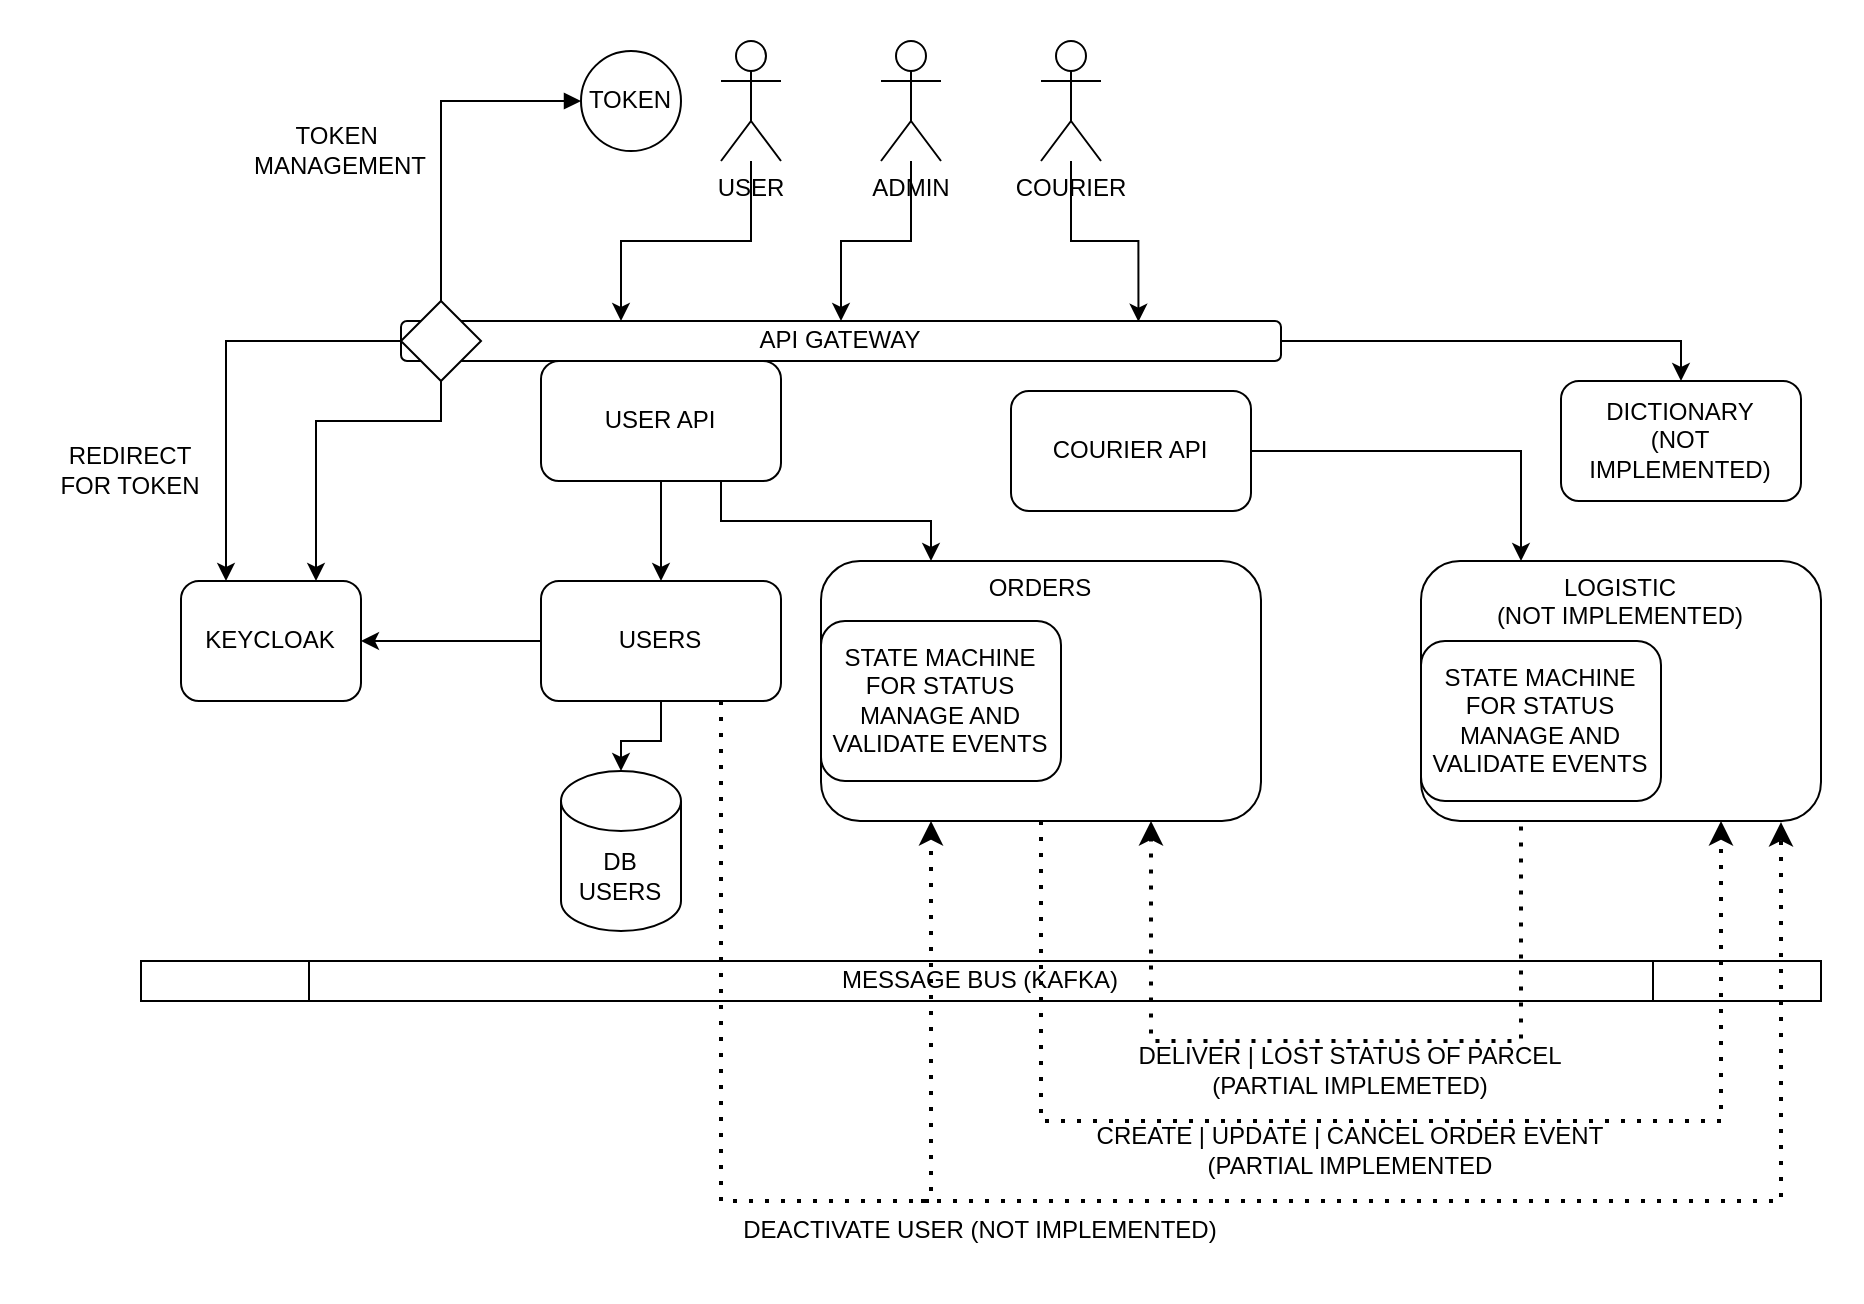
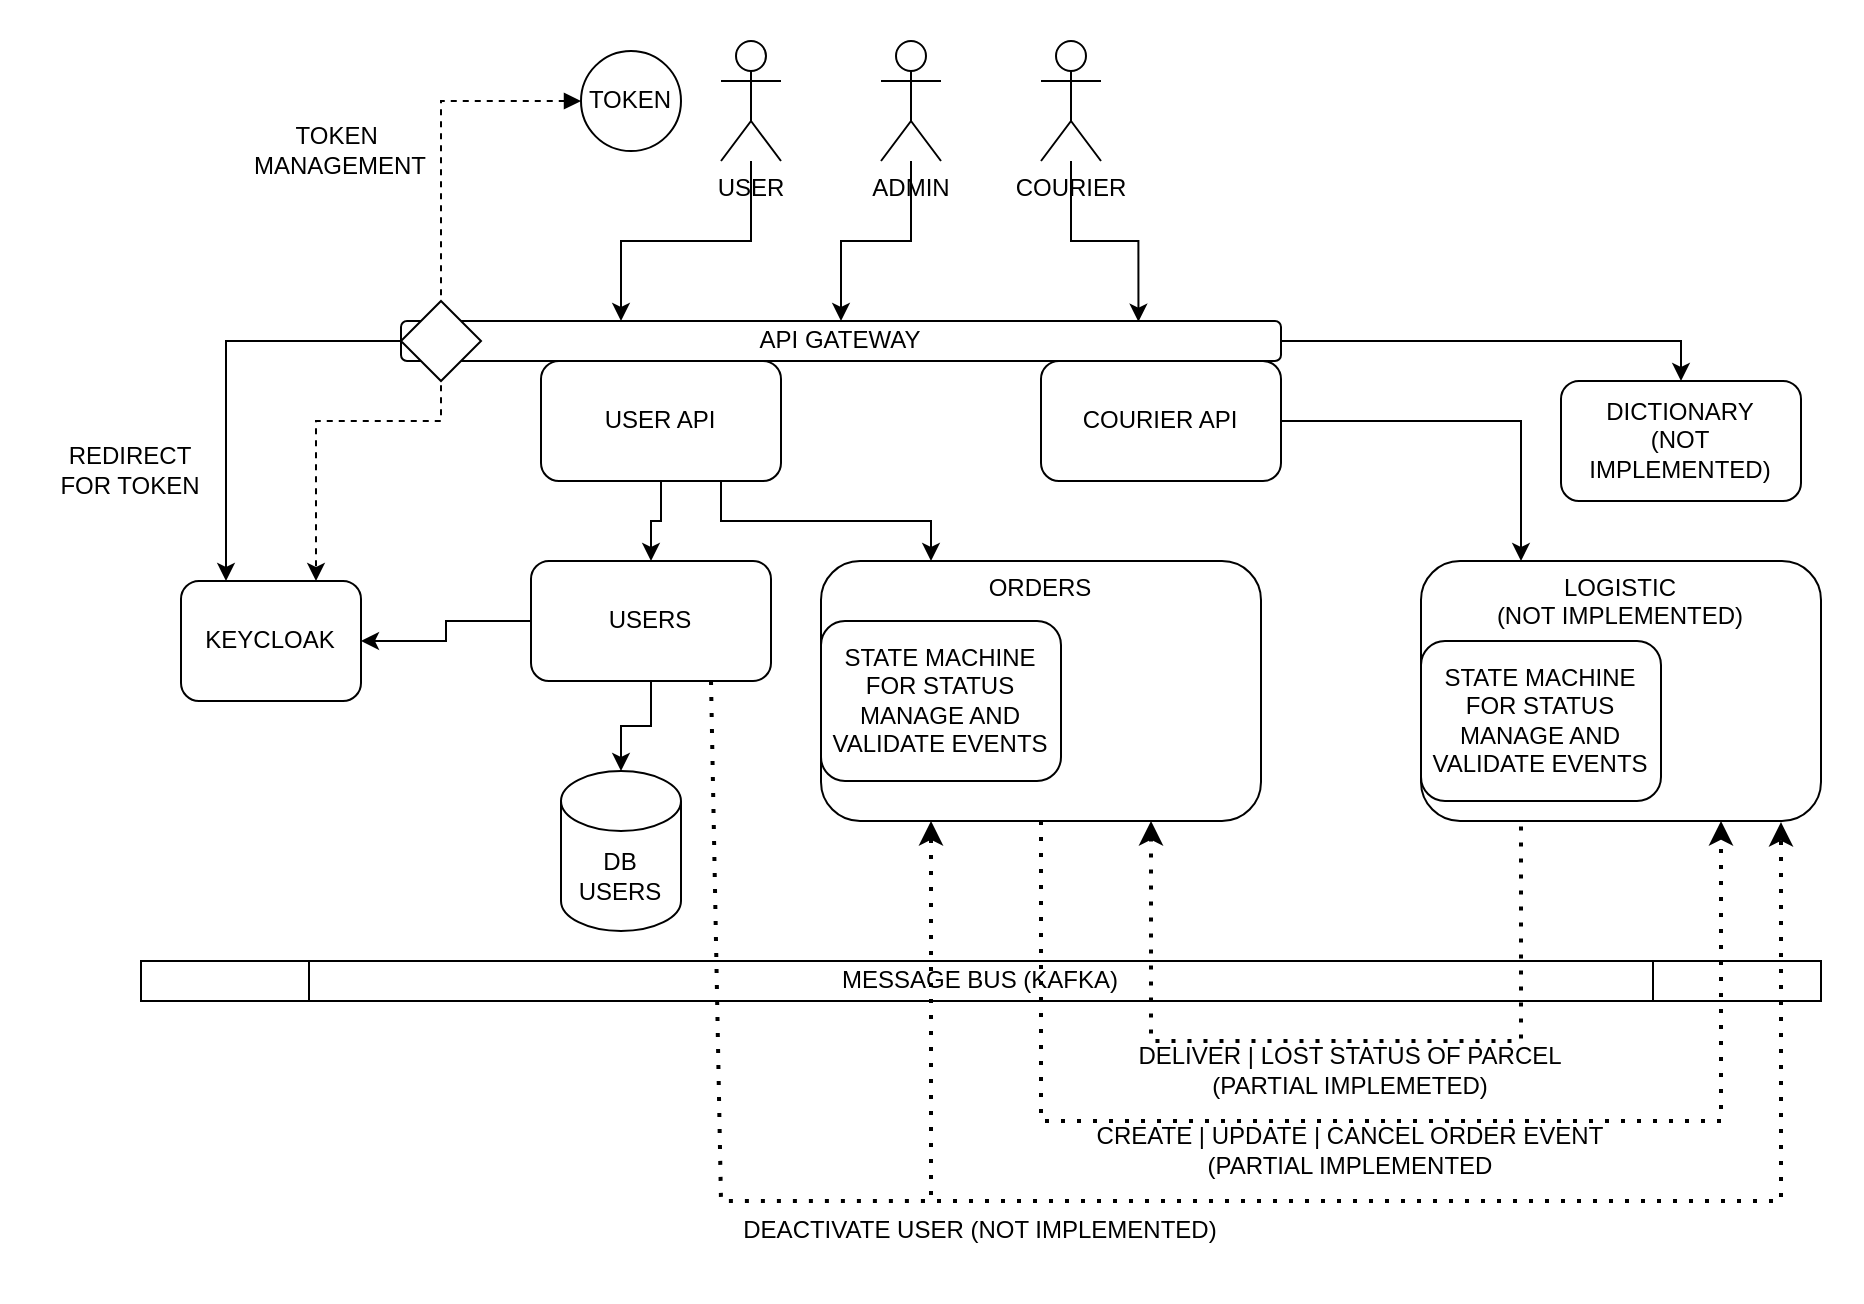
- <mxCell id="11" style="rounded=0;orthogonalLoop=1;jettySize=auto;html=1;entryX=0.75;entryY=0;entryDx=0;entryDy=0;edgeStyle=orthogonalEdgeStyle;startArrow=block;" edge="1" parent="1" source="35" target="17"><mxGeometry relative="1" as="geometry"><mxPoint x="300" y="50" as="sourcePoint" /><mxPoint x="135" y="220" as="targetPoint" /><Array as="points"><mxPoint x="220" y="50" /><mxPoint x="220" y="210" /><mxPoint x="158" y="210" /></Array></mxGeometry></mxCell>
+ <mxCell id="11" style="rounded=0;orthogonalLoop=1;jettySize=auto;html=1;entryX=0.75;entryY=0;entryDx=0;entryDy=0;edgeStyle=orthogonalEdgeStyle;startArrow=block;dashed=1;" edge="1" parent="1" source="35" target="17"><mxGeometry relative="1" as="geometry"><mxPoint x="300" y="50" as="sourcePoint" /><mxPoint x="135" y="220" as="targetPoint" /><Array as="points"><mxPoint x="220" y="50" /><mxPoint x="220" y="210" /><mxPoint x="158" y="210" /></Array></mxGeometry></mxCell>
- <mxCell id="16" value="COURIER API" style="rounded=1;whiteSpace=wrap;html=1;" parent="1" vertex="1"><mxGeometry x="505" y="195" width="120" height="60" as="geometry" /></mxCell>
+ <mxCell id="16" value="COURIER API" style="rounded=1;whiteSpace=wrap;html=1;" parent="1" vertex="1"><mxGeometry x="520" y="180" width="120" height="60" as="geometry" /></mxCell>
- <mxCell id="20" value="USERS" style="rounded=1;whiteSpace=wrap;html=1;" vertex="1" parent="1"><mxGeometry x="270" y="290" width="120" height="60" as="geometry" /></mxCell>
+ <mxCell id="20" value="USERS" style="rounded=1;whiteSpace=wrap;html=1;" vertex="1" parent="1"><mxGeometry x="265" y="280" width="120" height="60" as="geometry" /></mxCell>
